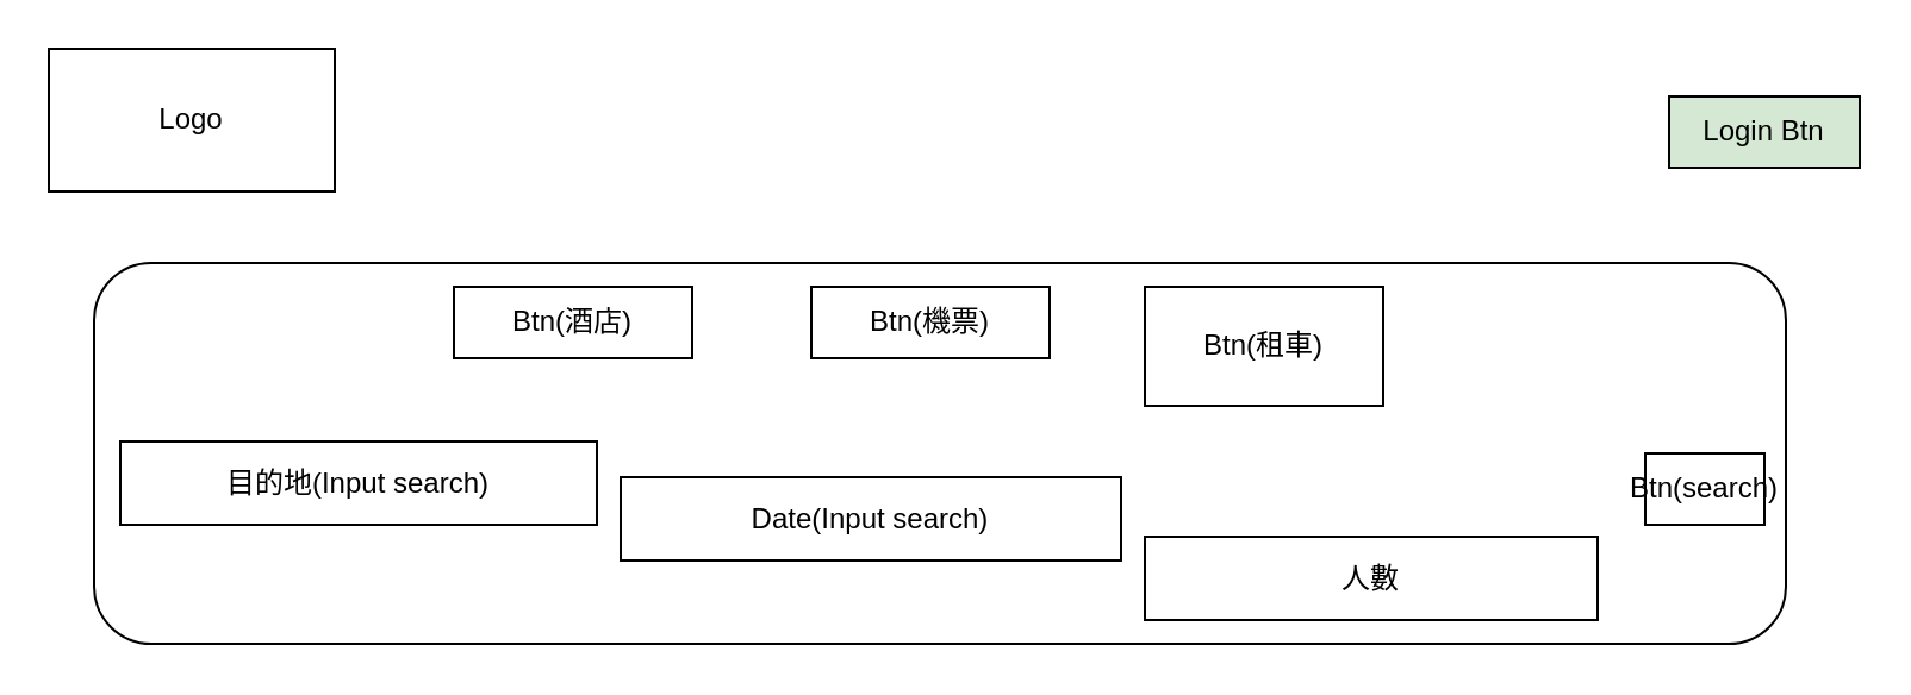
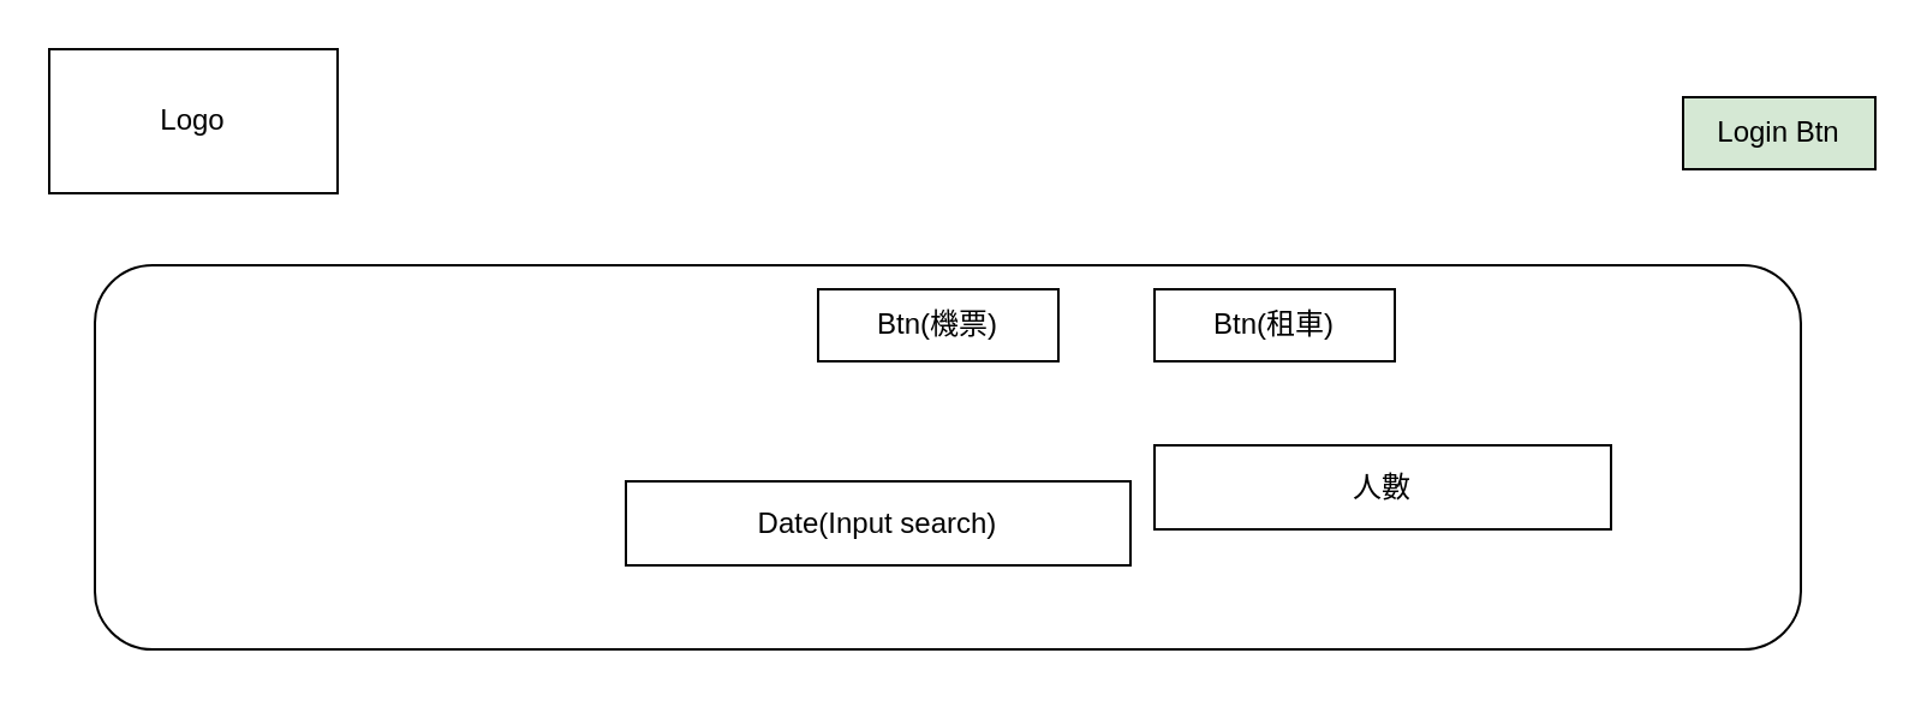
- <mxCell id="5" value="Btn(酒店)" style="rounded=0;whiteSpace=wrap;html=1;" vertex="1" parent="1"><mxGeometry x="190" y="120" width="100" height="30" as="geometry" /></mxCell>
- <mxCell id="7" value="Btn(租車)" style="rounded=0;whiteSpace=wrap;html=1;" vertex="1" parent="1"><mxGeometry x="480" y="120" width="100" height="50" as="geometry" /></mxCell>
+ <mxCell id="7" value="Btn(租車)" style="rounded=0;whiteSpace=wrap;html=1;" vertex="1" parent="1"><mxGeometry x="480" y="120" width="100" height="30" as="geometry" /></mxCell>
- <mxCell id="8" value="目的地(Input search)" style="rounded=0;whiteSpace=wrap;html=1;" vertex="1" parent="1"><mxGeometry x="50" y="185" width="200" height="35" as="geometry" /></mxCell>
- <mxCell id="11" value="Btn(search)" style="rounded=0;whiteSpace=wrap;html=1;" vertex="1" parent="1"><mxGeometry x="690" y="190" width="50" height="30" as="geometry" /></mxCell>
- <mxCell id="10" value="人數" style="rounded=0;whiteSpace=wrap;html=1;" vertex="1" parent="1"><mxGeometry x="480" y="225" width="190" height="35" as="geometry" /></mxCell>
+ <mxCell id="10" value="人數" style="rounded=0;whiteSpace=wrap;html=1;" vertex="1" parent="1"><mxGeometry x="480" y="185" width="190" height="35" as="geometry" /></mxCell>
